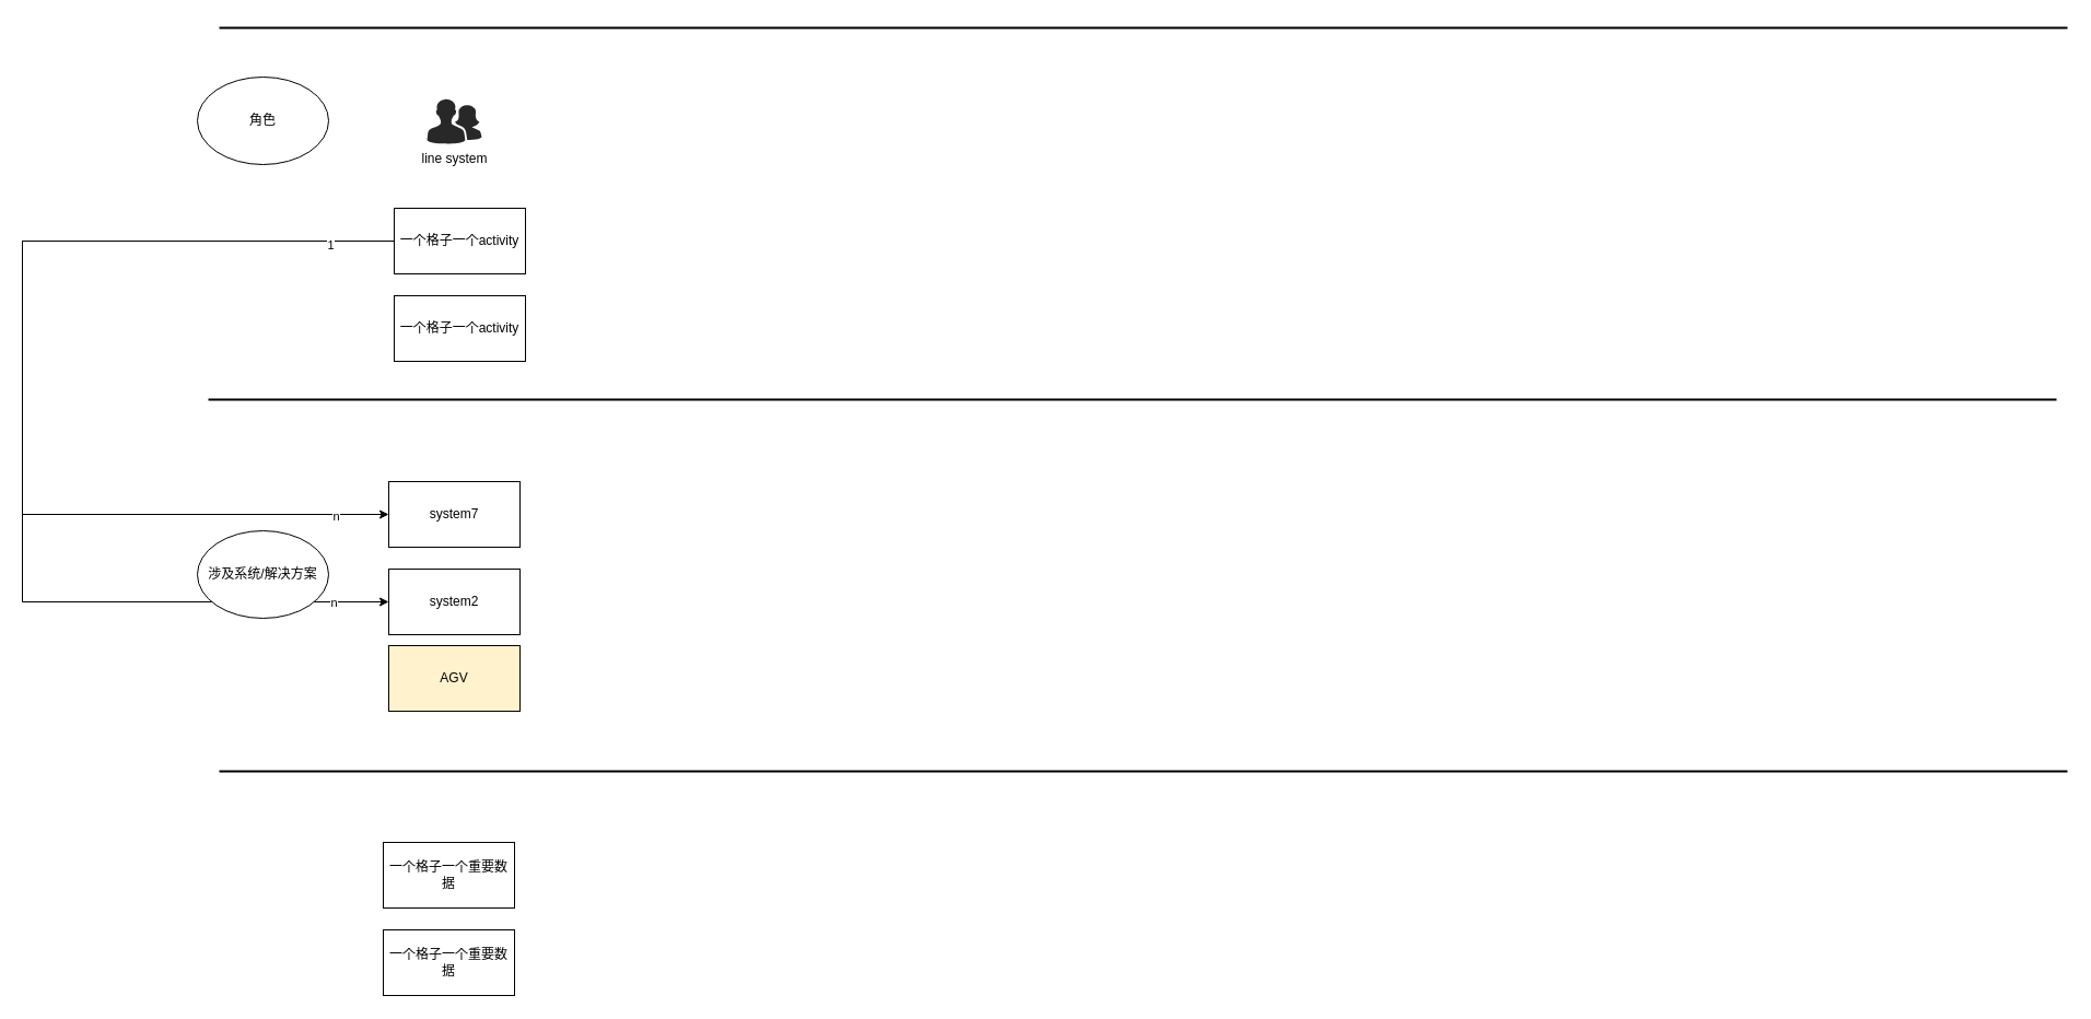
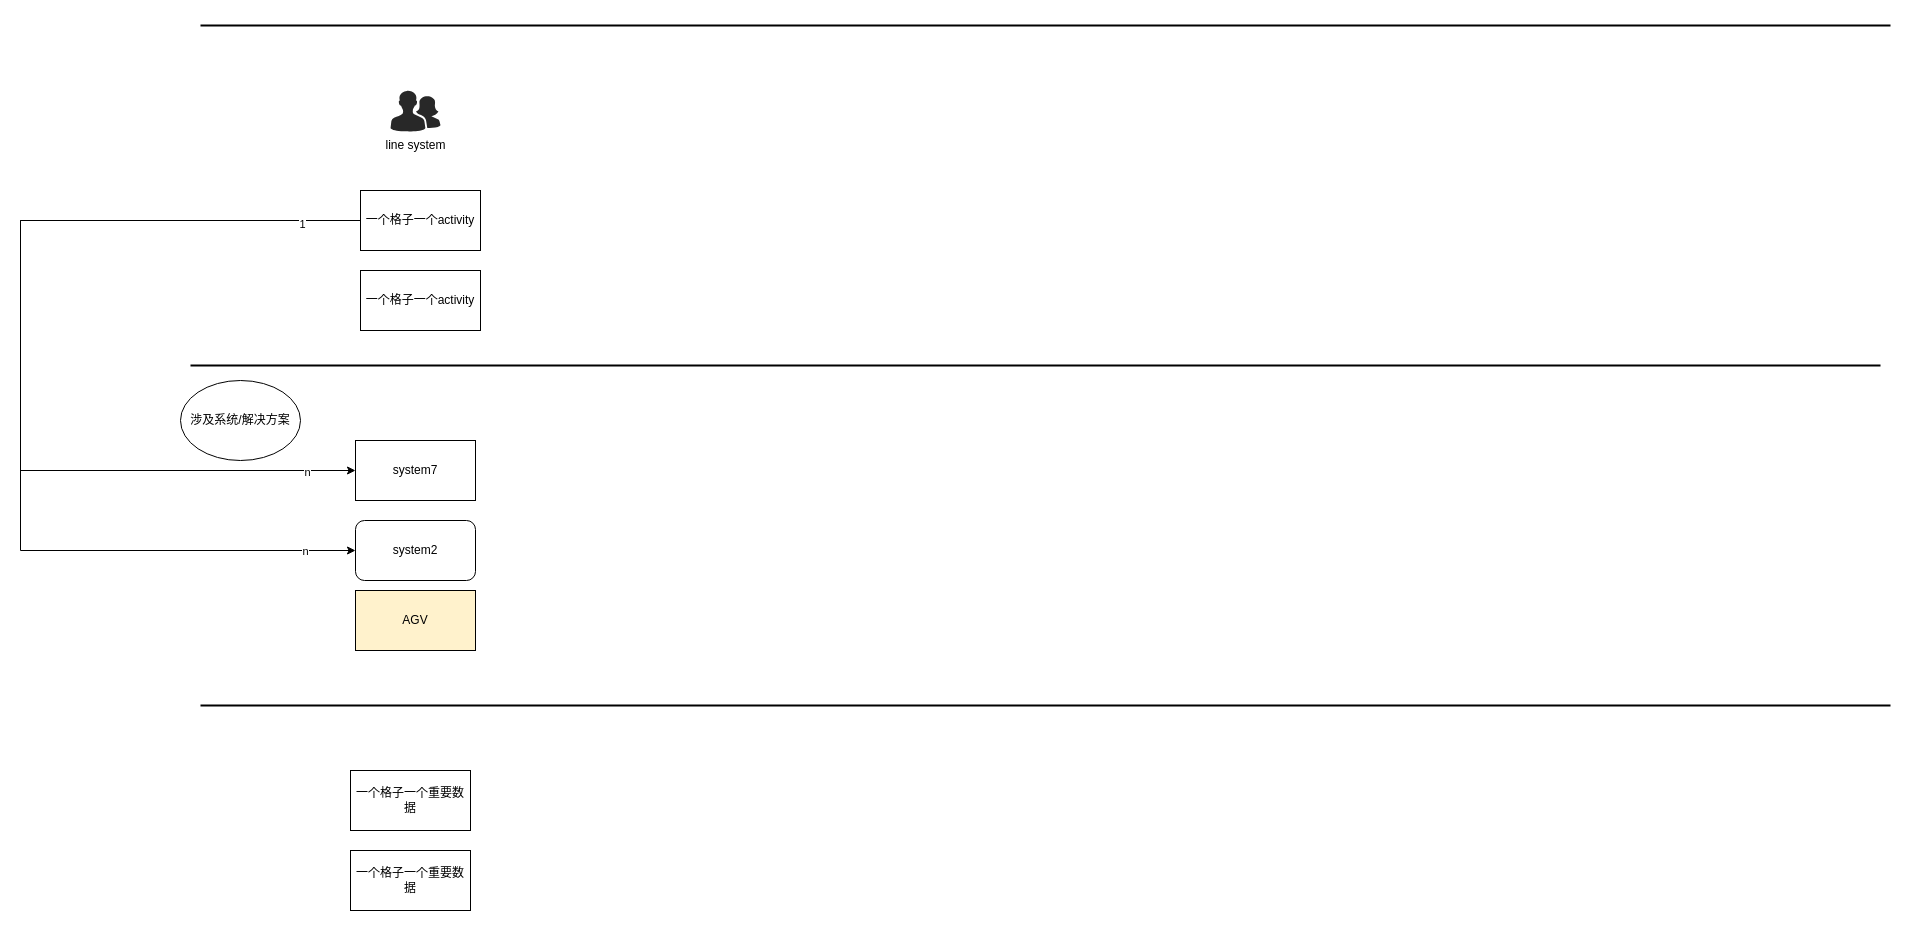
- <mxCell id="4" value="角色" style="ellipse;whiteSpace=wrap;html=1;" vertex="1" parent="1"><mxGeometry y="70" width="120" height="80" as="geometry" x="180" /></mxCell>
- <mxCell id="13" value="涉及系统/解决方案" style="ellipse;whiteSpace=wrap;html=1;" vertex="1" parent="1"><mxGeometry x="180" y="485" width="120" height="80" as="geometry" /></mxCell>
+ <mxCell id="13" value="涉及系统/解决方案" style="ellipse;whiteSpace=wrap;html=1;" vertex="1" parent="1"><mxGeometry y="380" width="120" height="80" as="geometry" x="180" /></mxCell>
- <mxCell id="15" value="system2" style="rounded=0;whiteSpace=wrap;html=1;" vertex="1" parent="1"><mxGeometry x="355" y="520" width="120" height="60" as="geometry" /></mxCell>
+ <mxCell id="15" value="system2" style="whiteSpace=wrap;html=1;rounded=1;" vertex="1" parent="1"><mxGeometry x="355" y="520" width="120" height="60" as="geometry" /></mxCell>
